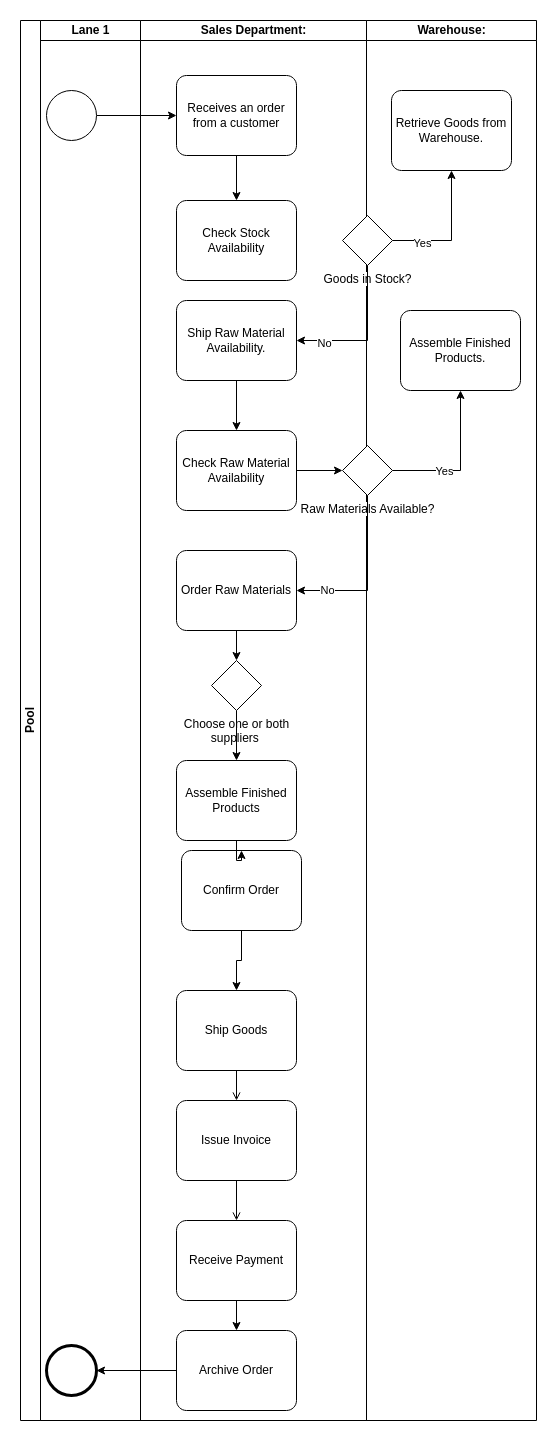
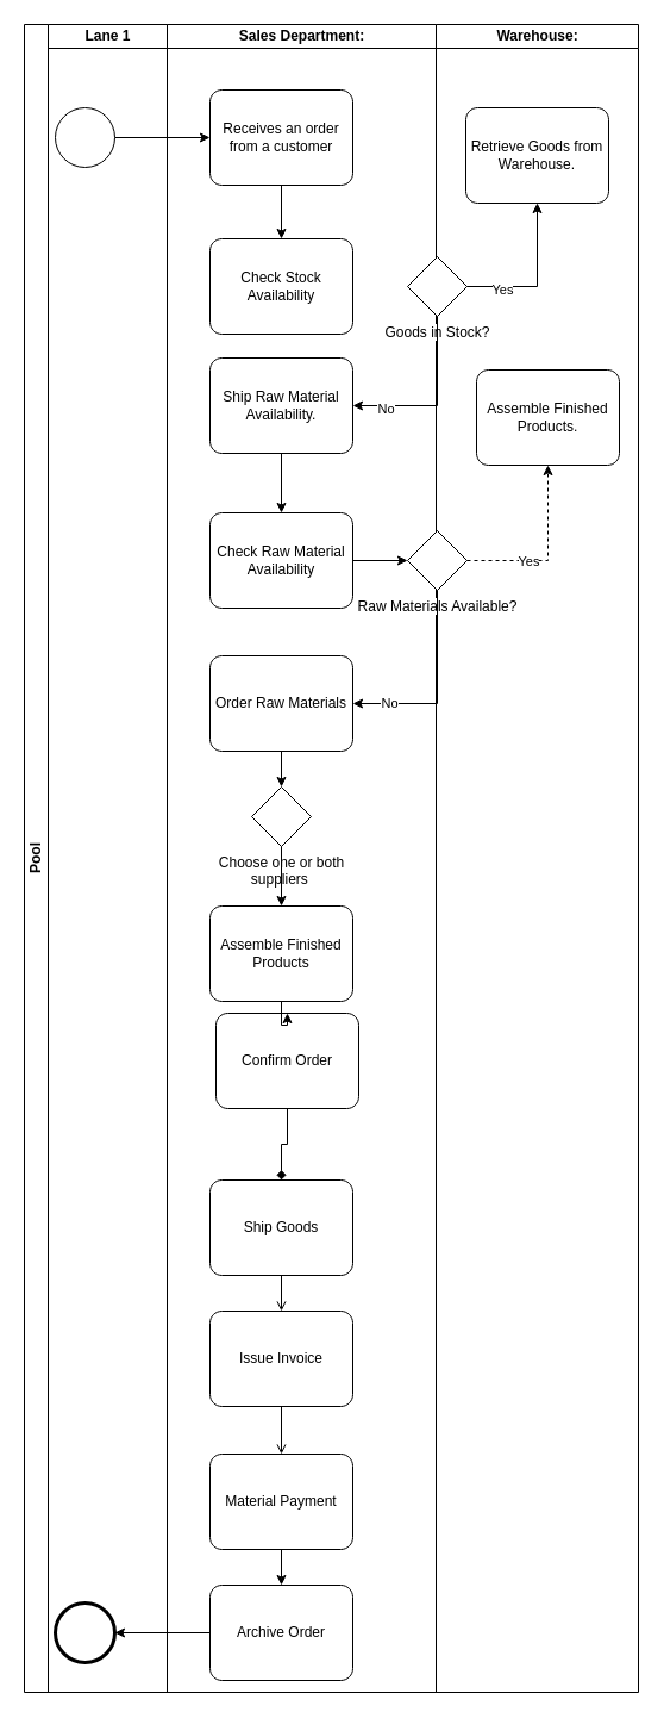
- <mxCell id="37" style="edgeStyle=orthogonalEdgeStyle;rounded=0;orthogonalLoop=1;jettySize=auto;html=1;entryX=0.5;entryY=1;entryDx=0;entryDy=0;entryPerimeter=0;" edge="1" parent="30" source="36" target="32"><mxGeometry relative="1" as="geometry" /></mxCell>
+ <mxCell id="37" style="edgeStyle=orthogonalEdgeStyle;rounded=0;orthogonalLoop=1;jettySize=auto;html=1;entryX=0.5;entryY=1;entryDx=0;entryDy=0;entryPerimeter=0;dashed=1;" edge="1" parent="30" source="36" target="32"><mxGeometry relative="1" as="geometry" /></mxCell>
- <mxCell id="22" style="edgeStyle=orthogonalEdgeStyle;rounded=0;orthogonalLoop=1;jettySize=auto;html=1;" edge="1" parent="7" source="19" target="21"><mxGeometry relative="1" as="geometry" /></mxCell>
+ <mxCell id="22" style="edgeStyle=orthogonalEdgeStyle;rounded=0;orthogonalLoop=1;jettySize=auto;html=1;endArrow=diamond;" edge="1" parent="7" source="19" target="21"><mxGeometry relative="1" as="geometry" /></mxCell>
- <mxCell id="25" value="Receive Payment" style="points=[[0.25,0,0],[0.5,0,0],[0.75,0,0],[1,0.25,0],[1,0.5,0],[1,0.75,0],[0.75,1,0],[0.5,1,0],[0.25,1,0],[0,0.75,0],[0,0.5,0],[0,0.25,0]];shape=mxgraph.bpmn.task;whiteSpace=wrap;rectStyle=rounded;size=10;html=1;container=1;expand=0;collapsible=0;taskMarker=abstract;" vertex="1" parent="7"><mxGeometry x="36" y="1200" width="120" height="80" as="geometry" /></mxCell>
+ <mxCell id="25" value="Material Payment" style="points=[[0.25,0,0],[0.5,0,0],[0.75,0,0],[1,0.25,0],[1,0.5,0],[1,0.75,0],[0.75,1,0],[0.5,1,0],[0.25,1,0],[0,0.75,0],[0,0.5,0],[0,0.25,0]];shape=mxgraph.bpmn.task;whiteSpace=wrap;rectStyle=rounded;size=10;html=1;container=1;expand=0;collapsible=0;taskMarker=abstract;" vertex="1" parent="7"><mxGeometry x="36" y="1200" width="120" height="80" as="geometry" /></mxCell>
